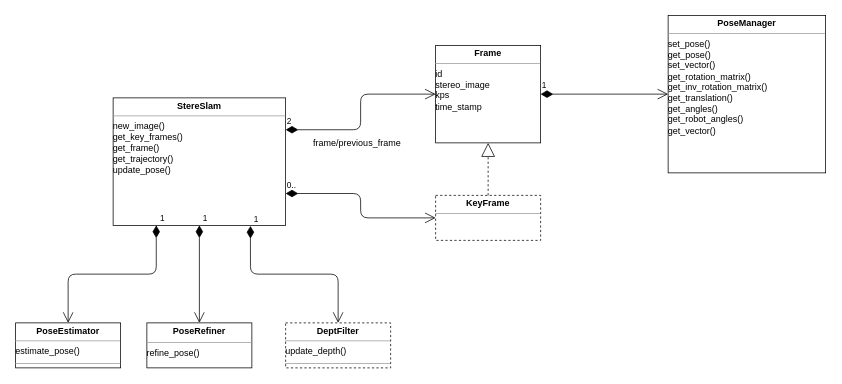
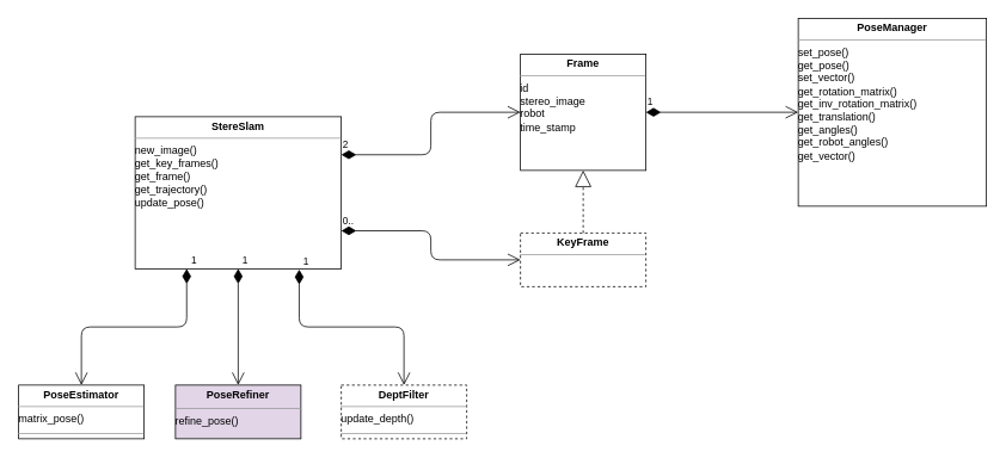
- <mxCell id="9" value="&lt;p style=&quot;margin: 0px ; margin-top: 4px ; text-align: center&quot;&gt;&lt;b&gt;Frame&lt;/b&gt;&lt;/p&gt;&lt;hr size=&quot;1&quot;&gt;&lt;div style=&quot;height: 2px&quot;&gt;id&lt;br&gt;stereo_image&lt;br&gt;kps&lt;br&gt;time_stamp&lt;/div&gt;" style="verticalAlign=top;align=left;overflow=fill;fontSize=12;fontFamily=Helvetica;html=1;" vertex="1" parent="1"><mxGeometry x="580" y="60" width="140" height="130" as="geometry" /></mxCell>
+ <mxCell id="9" value="&lt;p style=&quot;margin: 0px ; margin-top: 4px ; text-align: center&quot;&gt;&lt;b&gt;Frame&lt;/b&gt;&lt;/p&gt;&lt;hr size=&quot;1&quot;&gt;&lt;div style=&quot;height: 2px&quot;&gt;id&lt;br&gt;stereo_image&lt;br&gt;robot&lt;br&gt;time_stamp&lt;/div&gt;" style="verticalAlign=top;align=left;overflow=fill;fontSize=12;fontFamily=Helvetica;html=1;" vertex="1" parent="1"><mxGeometry x="580" y="60" width="140" height="130" as="geometry" /></mxCell>
- <mxCell id="16" value="frame/previous_frame" style="text;html=1;align=center;verticalAlign=middle;resizable=0;points=[];autosize=1;" vertex="1" parent="1"><mxGeometry x="410" y="180" width="130" height="20" as="geometry" /></mxCell>
- <mxCell id="3" value="&lt;p style=&quot;margin: 0px ; margin-top: 4px ; text-align: center&quot;&gt;&lt;b&gt;PoseEstimator&lt;/b&gt;&lt;/p&gt;&lt;hr size=&quot;1&quot;&gt;estimate_pose()&lt;div style=&quot;height: 2px&quot;&gt;&lt;/div&gt;&lt;hr size=&quot;1&quot;&gt;&lt;div style=&quot;height: 2px&quot;&gt;&lt;/div&gt;" style="verticalAlign=top;align=left;overflow=fill;fontSize=12;fontFamily=Helvetica;html=1;" vertex="1" parent="1"><mxGeometry x="20" y="430" width="140" height="60" as="geometry" /></mxCell>
+ <mxCell id="3" value="&lt;p style=&quot;margin: 0px ; margin-top: 4px ; text-align: center&quot;&gt;&lt;b&gt;PoseEstimator&lt;/b&gt;&lt;/p&gt;&lt;hr size=&quot;1&quot;&gt;matrix_pose()&lt;div style=&quot;height: 2px&quot;&gt;&lt;/div&gt;&lt;hr size=&quot;1&quot;&gt;&lt;div style=&quot;height: 2px&quot;&gt;&lt;/div&gt;" style="verticalAlign=top;align=left;overflow=fill;fontSize=12;fontFamily=Helvetica;html=1;" vertex="1" parent="1"><mxGeometry x="20" y="430" width="140" height="60" as="geometry" /></mxCell>
- <mxCell id="4" value="&lt;p style=&quot;margin: 0px ; margin-top: 4px ; text-align: center&quot;&gt;&lt;b&gt;PoseRefiner&lt;/b&gt;&lt;/p&gt;&lt;div style=&quot;height: 2px&quot;&gt;&lt;br&gt;&lt;/div&gt;&lt;hr size=&quot;1&quot;&gt;&lt;div style=&quot;height: 2px&quot;&gt;refine_pose()&lt;/div&gt;" style="verticalAlign=top;align=left;overflow=fill;fontSize=12;fontFamily=Helvetica;html=1;" vertex="1" parent="1"><mxGeometry x="195" y="430" width="140" height="60" as="geometry" /></mxCell>
+ <mxCell id="4" value="&lt;p style=&quot;margin: 0px ; margin-top: 4px ; text-align: center&quot;&gt;&lt;b&gt;PoseRefiner&lt;/b&gt;&lt;/p&gt;&lt;div style=&quot;height: 2px&quot;&gt;&lt;br&gt;&lt;/div&gt;&lt;hr size=&quot;1&quot;&gt;&lt;div style=&quot;height: 2px&quot;&gt;refine_pose()&lt;/div&gt;" style="verticalAlign=top;align=left;overflow=fill;fontSize=12;fontFamily=Helvetica;html=1;fillColor=#e1d5e7;" vertex="1" parent="1"><mxGeometry x="195" y="430" width="140" height="60" as="geometry" /></mxCell>
